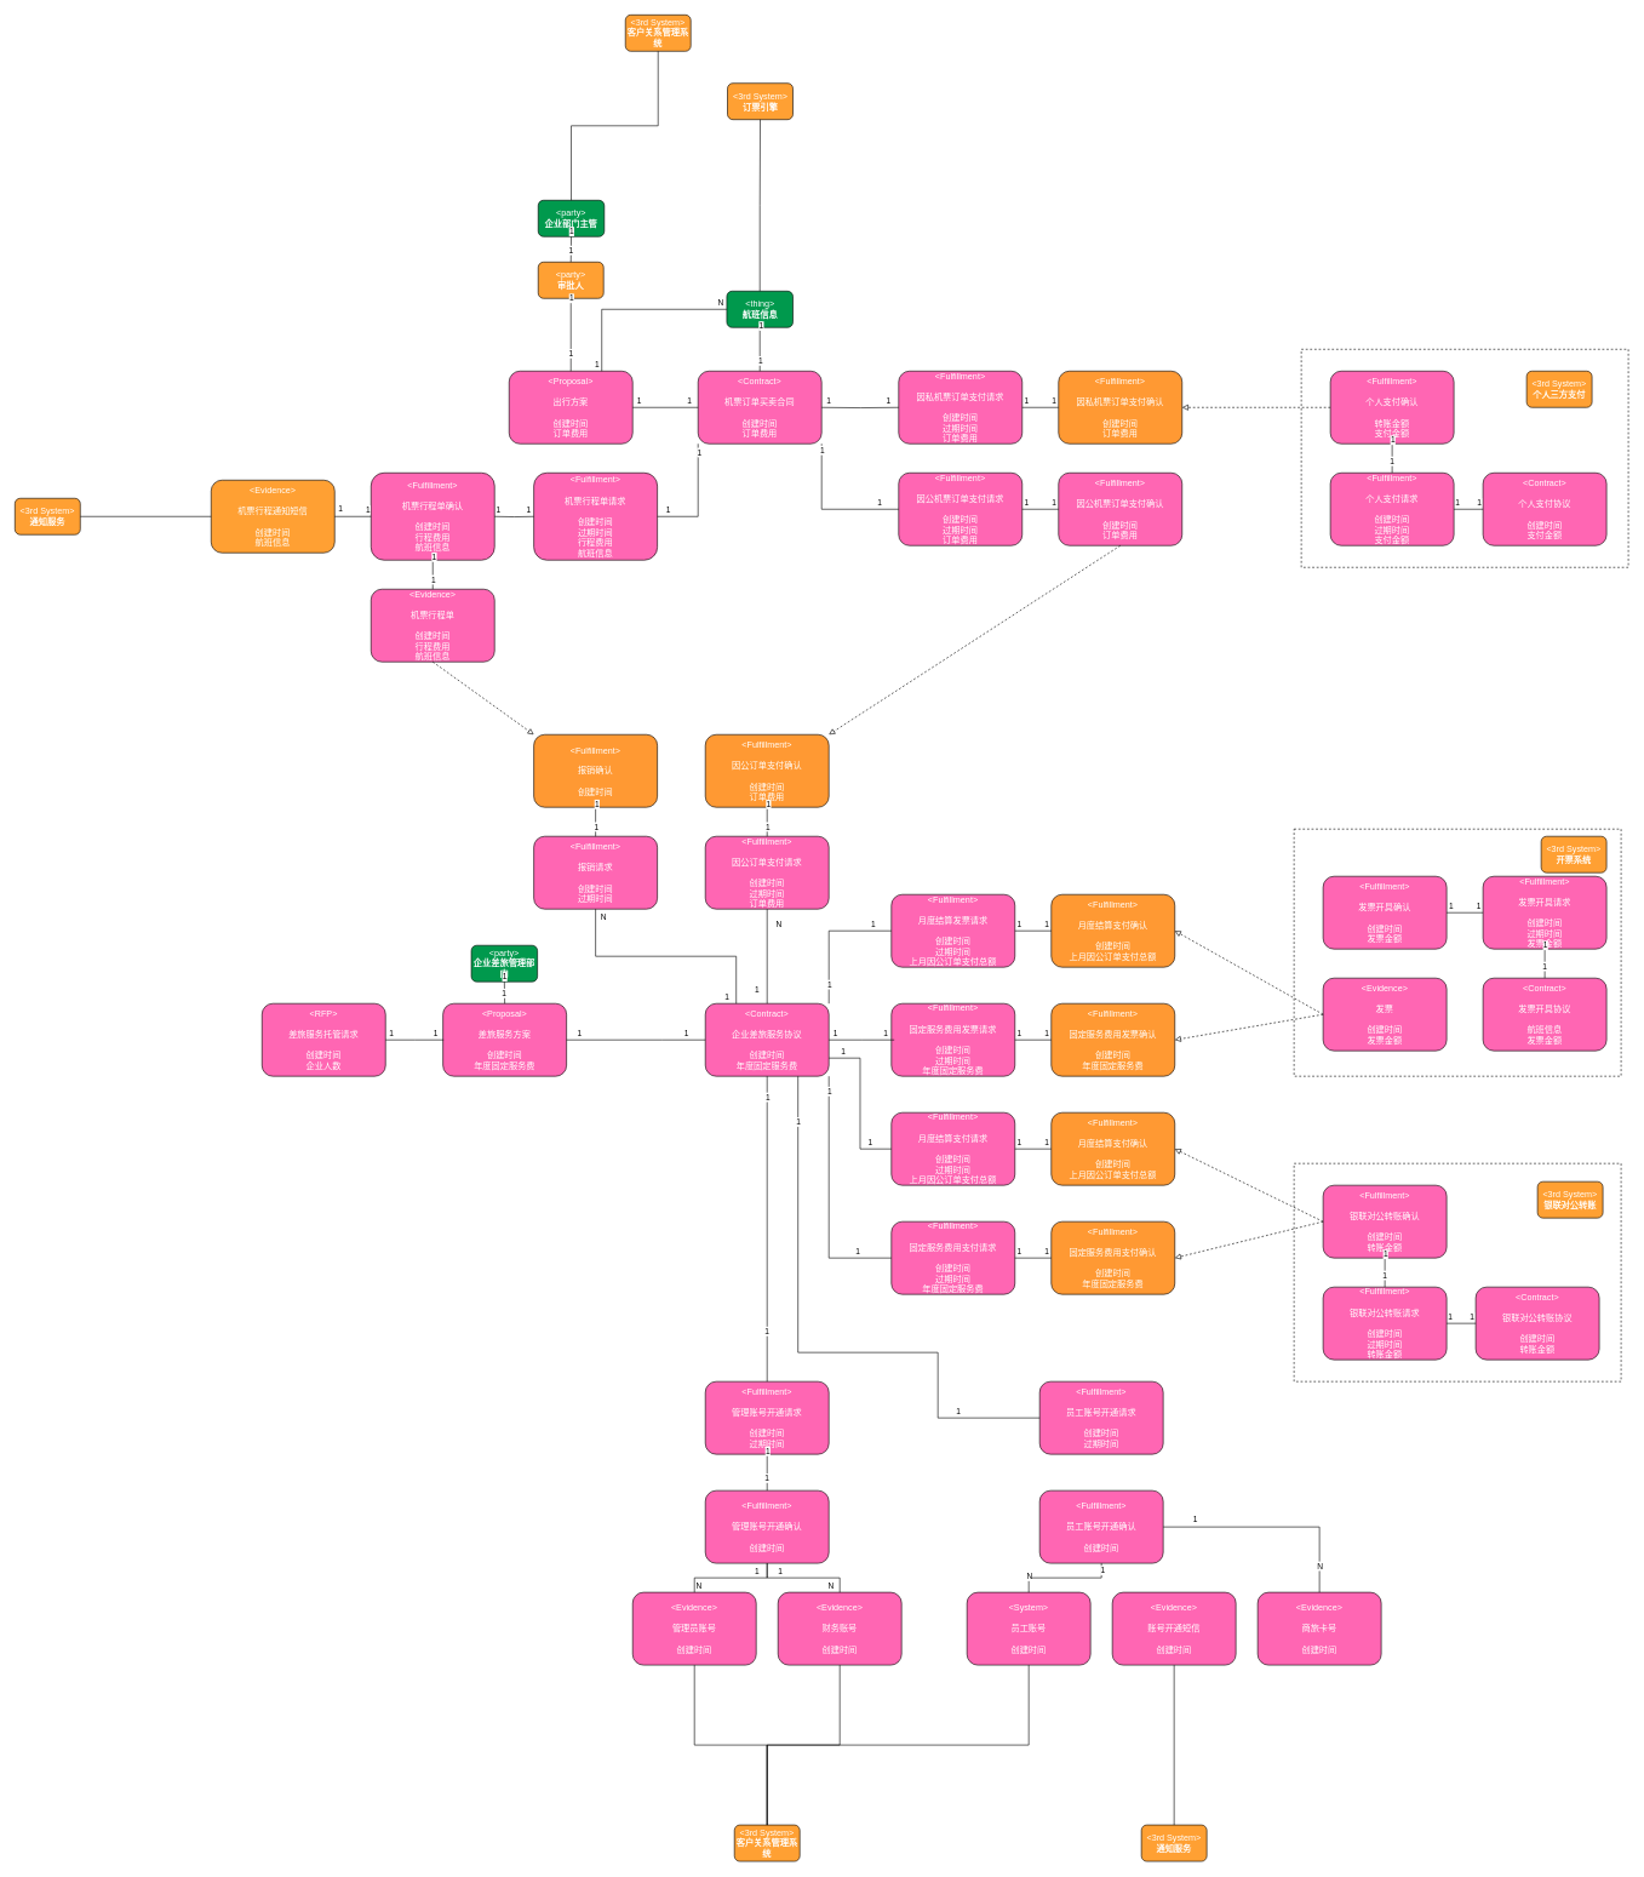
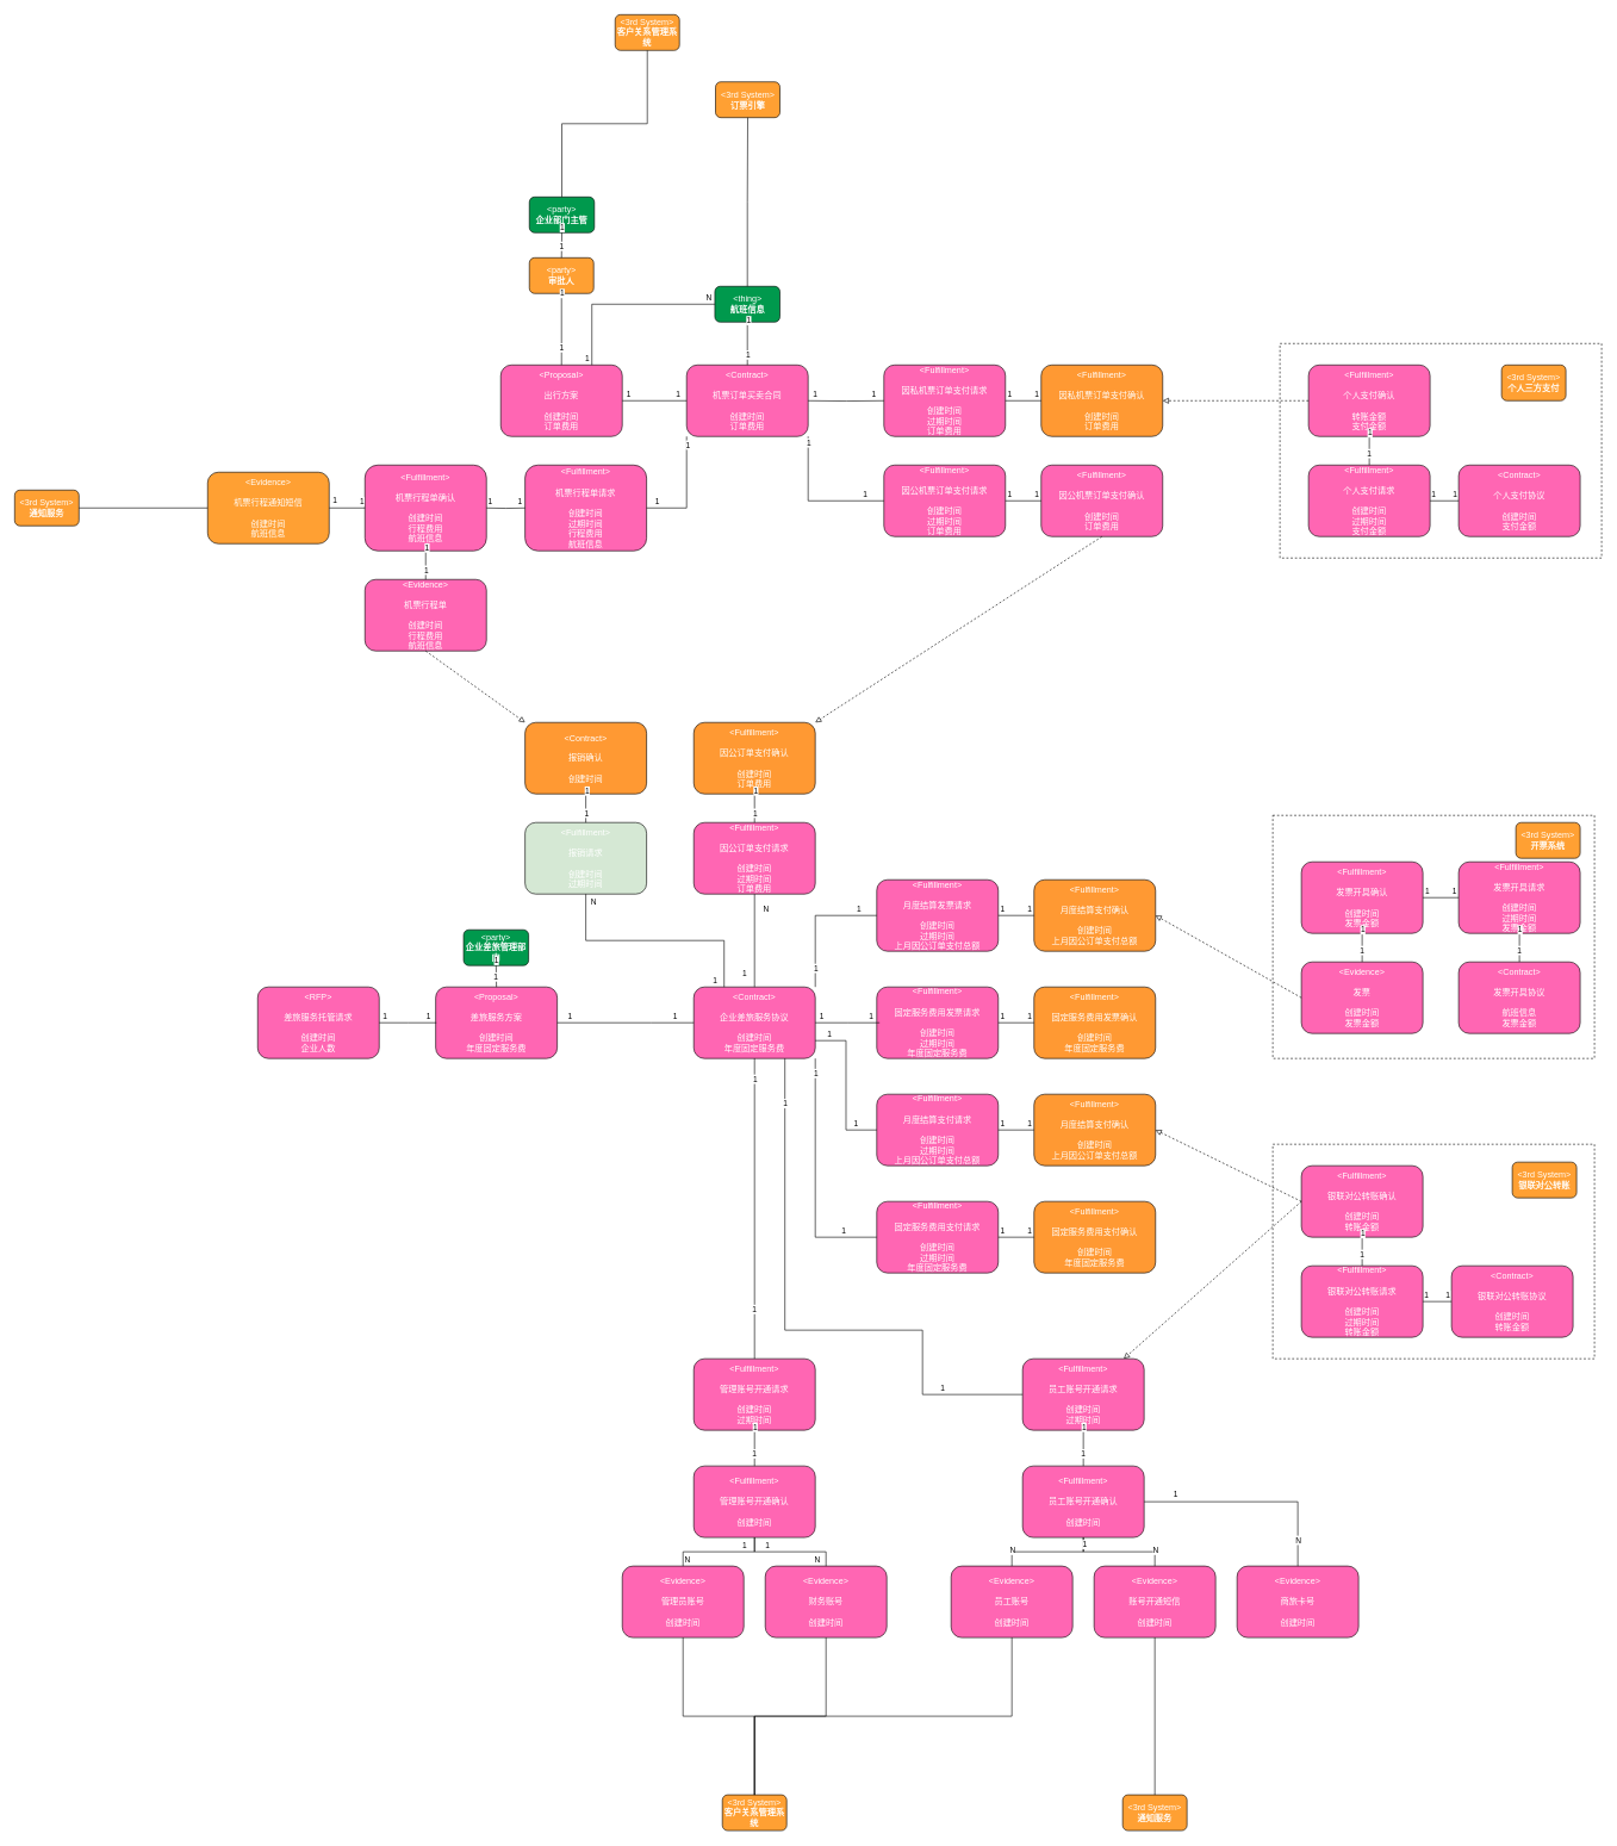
- <mxCell id="132" value="&lt;font color=&quot;#ffffff&quot;&gt;&amp;lt;Fulfillment&amp;gt;&lt;br&gt;&lt;br&gt;报销确认&lt;br&gt;&lt;br&gt;创建时间&lt;/font&gt;&lt;font color=&quot;#ffffff&quot;&gt;&lt;br&gt;&lt;/font&gt;" style="rounded=1;whiteSpace=wrap;html=1;fillColor=#FF9933;noLabel=0;comic=0;recursiveResize=1;" vertex="1" parent="1"><mxGeometry x="734" y="1010" width="170" height="100" as="geometry" /></mxCell>
+ <mxCell id="132" value="&lt;font color=&quot;#ffffff&quot;&gt;&amp;lt;Contract&amp;gt;&lt;br&gt;&lt;br&gt;报销确认&lt;br&gt;&lt;br&gt;创建时间&lt;/font&gt;&lt;font color=&quot;#ffffff&quot;&gt;&lt;br&gt;&lt;/font&gt;" style="rounded=1;whiteSpace=wrap;html=1;fillColor=#FF9933;noLabel=0;comic=0;recursiveResize=1;" vertex="1" parent="1"><mxGeometry x="734" y="1010" width="170" height="100" as="geometry" /></mxCell>
- <mxCell id="131" value="&lt;font color=&quot;#ffffff&quot;&gt;&amp;lt;Fulfillment&amp;gt;&lt;br&gt;&lt;br&gt;报销请求&lt;br&gt;&lt;br&gt;创建时间&lt;br&gt;&lt;/font&gt;&lt;span style=&quot;color: rgb(255, 255, 255);&quot;&gt;过期时间&lt;/span&gt;&lt;font color=&quot;#ffffff&quot;&gt;&lt;br&gt;&lt;/font&gt;" style="rounded=1;whiteSpace=wrap;html=1;fillColor=#FF66B3;noLabel=0;comic=0;recursiveResize=1;" vertex="1" parent="1"><mxGeometry x="734" y="1150" width="170" height="100" as="geometry" /></mxCell>
+ <mxCell id="131" value="&lt;font color=&quot;#ffffff&quot;&gt;&amp;lt;Fulfillment&amp;gt;&lt;br&gt;&lt;br&gt;报销请求&lt;br&gt;&lt;br&gt;创建时间&lt;br&gt;&lt;/font&gt;&lt;span style=&quot;color: rgb(255, 255, 255);&quot;&gt;过期时间&lt;/span&gt;&lt;font color=&quot;#ffffff&quot;&gt;&lt;br&gt;&lt;/font&gt;" style="rounded=1;whiteSpace=wrap;html=1;fillColor=#d5e8d4;noLabel=0;comic=0;recursiveResize=1;" vertex="1" parent="1"><mxGeometry x="734" y="1150" width="170" height="100" as="geometry" /></mxCell>
+ <mxCell id="60" style="edgeStyle=orthogonalEdgeStyle;rounded=0;orthogonalLoop=1;jettySize=auto;html=1;entryX=0.5;entryY=0;entryDx=0;entryDy=0;endArrow=none;endFill=0;" edge="1" parent="1" source="52" target="53"><mxGeometry relative="1" as="geometry"><mxPoint x="1850" y="1325" as="sourcePoint" /><mxPoint x="1950" y="1325" as="targetPoint" /></mxGeometry></mxCell>
+ <mxCell id="61" value="1" style="edgeLabel;html=1;align=center;verticalAlign=middle;resizable=0;points=[];dashed=1;fillColor=none;" vertex="1" connectable="0" parent="60"><mxGeometry x="-0.82" relative="1" as="geometry"><mxPoint y="-10" as="offset" /></mxGeometry></mxCell>
+ <mxCell id="62" value="1" style="edgeLabel;html=1;align=center;verticalAlign=middle;resizable=0;points=[];dashed=1;fillColor=none;" vertex="1" connectable="0" parent="60"><mxGeometry x="0.72" y="-1" relative="1" as="geometry"><mxPoint y="-11" as="offset" /></mxGeometry></mxCell>
- <mxCell id="64" style="edgeStyle=none;rounded=0;orthogonalLoop=1;jettySize=auto;html=1;exitX=0;exitY=0.5;exitDx=0;exitDy=0;endArrow=block;endFill=0;dashed=1;entryX=1;entryY=0.5;entryDx=0;entryDy=0;" edge="1" parent="1" source="53" target="49"><mxGeometry relative="1" as="geometry"><mxPoint x="1710" y="1520" as="sourcePoint" /><mxPoint x="1780" y="1520" as="targetPoint" /></mxGeometry></mxCell>
- <mxCell id="35" style="edgeStyle=none;rounded=0;orthogonalLoop=1;jettySize=auto;html=1;exitX=0;exitY=0.5;exitDx=0;exitDy=0;endArrow=block;endFill=0;dashed=1;entryX=1;entryY=0.5;entryDx=0;entryDy=0;" edge="1" parent="1" source="28" target="22"><mxGeometry relative="1" as="geometry"><mxPoint x="1850" y="1590" as="sourcePoint" /><mxPoint x="1920" y="1590" as="targetPoint" /></mxGeometry></mxCell>
+ <mxCell id="35" style="edgeStyle=none;rounded=0;orthogonalLoop=1;jettySize=auto;html=1;exitX=0;exitY=0.5;exitDx=0;exitDy=0;endArrow=block;endFill=0;dashed=1;" edge="1" parent="1" source="28" target="193"><mxGeometry relative="1" as="geometry"><mxPoint x="1850" y="1590" as="sourcePoint" /><mxPoint x="1920" y="1590" as="targetPoint" /></mxGeometry></mxCell>
+ <mxCell id="217" style="edgeStyle=orthogonalEdgeStyle;rounded=0;orthogonalLoop=1;jettySize=auto;html=1;exitX=0.5;exitY=1;exitDx=0;exitDy=0;entryX=0.5;entryY=0;entryDx=0;entryDy=0;endArrow=none;endFill=0;" edge="1" parent="1" source="193" target="194"><mxGeometry relative="1" as="geometry"><mxPoint x="1640" y="1880" as="sourcePoint" /><mxPoint x="1740" y="1880" as="targetPoint" /></mxGeometry></mxCell>
+ <mxCell id="218" value="1" style="edgeLabel;html=1;align=center;verticalAlign=middle;resizable=0;points=[];fillColor=#FF9933;" vertex="1" connectable="0" parent="217"><mxGeometry x="-0.82" relative="1" as="geometry"><mxPoint y="-10" as="offset" /></mxGeometry></mxCell>
+ <mxCell id="219" value="1" style="edgeLabel;html=1;align=center;verticalAlign=middle;resizable=0;points=[];fillColor=#FF9933;" vertex="1" connectable="0" parent="217"><mxGeometry x="0.72" y="-1" relative="1" as="geometry"><mxPoint y="-11" as="offset" /></mxGeometry></mxCell>
+ <mxCell id="200" style="edgeStyle=orthogonalEdgeStyle;rounded=0;orthogonalLoop=1;jettySize=auto;html=1;exitX=0.5;exitY=0;exitDx=0;exitDy=0;endArrow=none;endFill=0;entryX=0.5;entryY=1;entryDx=0;entryDy=0;" edge="1" parent="1" source="196" target="194"><mxGeometry relative="1" as="geometry"><mxPoint x="1425" y="2200" as="sourcePoint" /><mxPoint x="1525" y="2160" as="targetPoint" /></mxGeometry></mxCell>
+ <mxCell id="201" value="N" style="edgeLabel;html=1;align=center;verticalAlign=middle;resizable=0;points=[];fillColor=#FF9933;" vertex="1" connectable="0" parent="200"><mxGeometry x="-0.82" relative="1" as="geometry"><mxPoint y="-10" as="offset" /></mxGeometry></mxCell>
+ <mxCell id="202" value="1" style="edgeLabel;html=1;align=center;verticalAlign=middle;resizable=0;points=[];fillColor=#FF9933;" vertex="1" connectable="0" parent="200"><mxGeometry x="0.72" y="-1" relative="1" as="geometry"><mxPoint y="-11" as="offset" /></mxGeometry></mxCell>
- <mxCell id="195" value="&lt;font color=&quot;#ffffff&quot;&gt;&amp;lt;System&amp;gt;&lt;br&gt;&lt;br&gt;员工账号&lt;br&gt;&lt;br&gt;创建时间&lt;/font&gt;&lt;font color=&quot;#ffffff&quot;&gt;&lt;br&gt;&lt;/font&gt;" style="rounded=1;whiteSpace=wrap;html=1;fillColor=#FF66B3;noLabel=0;comic=0;recursiveResize=1;" vertex="1" parent="1"><mxGeometry x="1330" y="2190" width="170" height="100" as="geometry" /></mxCell>
+ <mxCell id="195" value="&lt;font color=&quot;#ffffff&quot;&gt;&amp;lt;Evidence&amp;gt;&lt;br&gt;&lt;br&gt;员工账号&lt;br&gt;&lt;br&gt;创建时间&lt;/font&gt;&lt;font color=&quot;#ffffff&quot;&gt;&lt;br&gt;&lt;/font&gt;" style="rounded=1;whiteSpace=wrap;html=1;fillColor=#FF66B3;noLabel=0;comic=0;recursiveResize=1;" vertex="1" parent="1"><mxGeometry x="1330" y="2190" width="170" height="100" as="geometry" /></mxCell>
